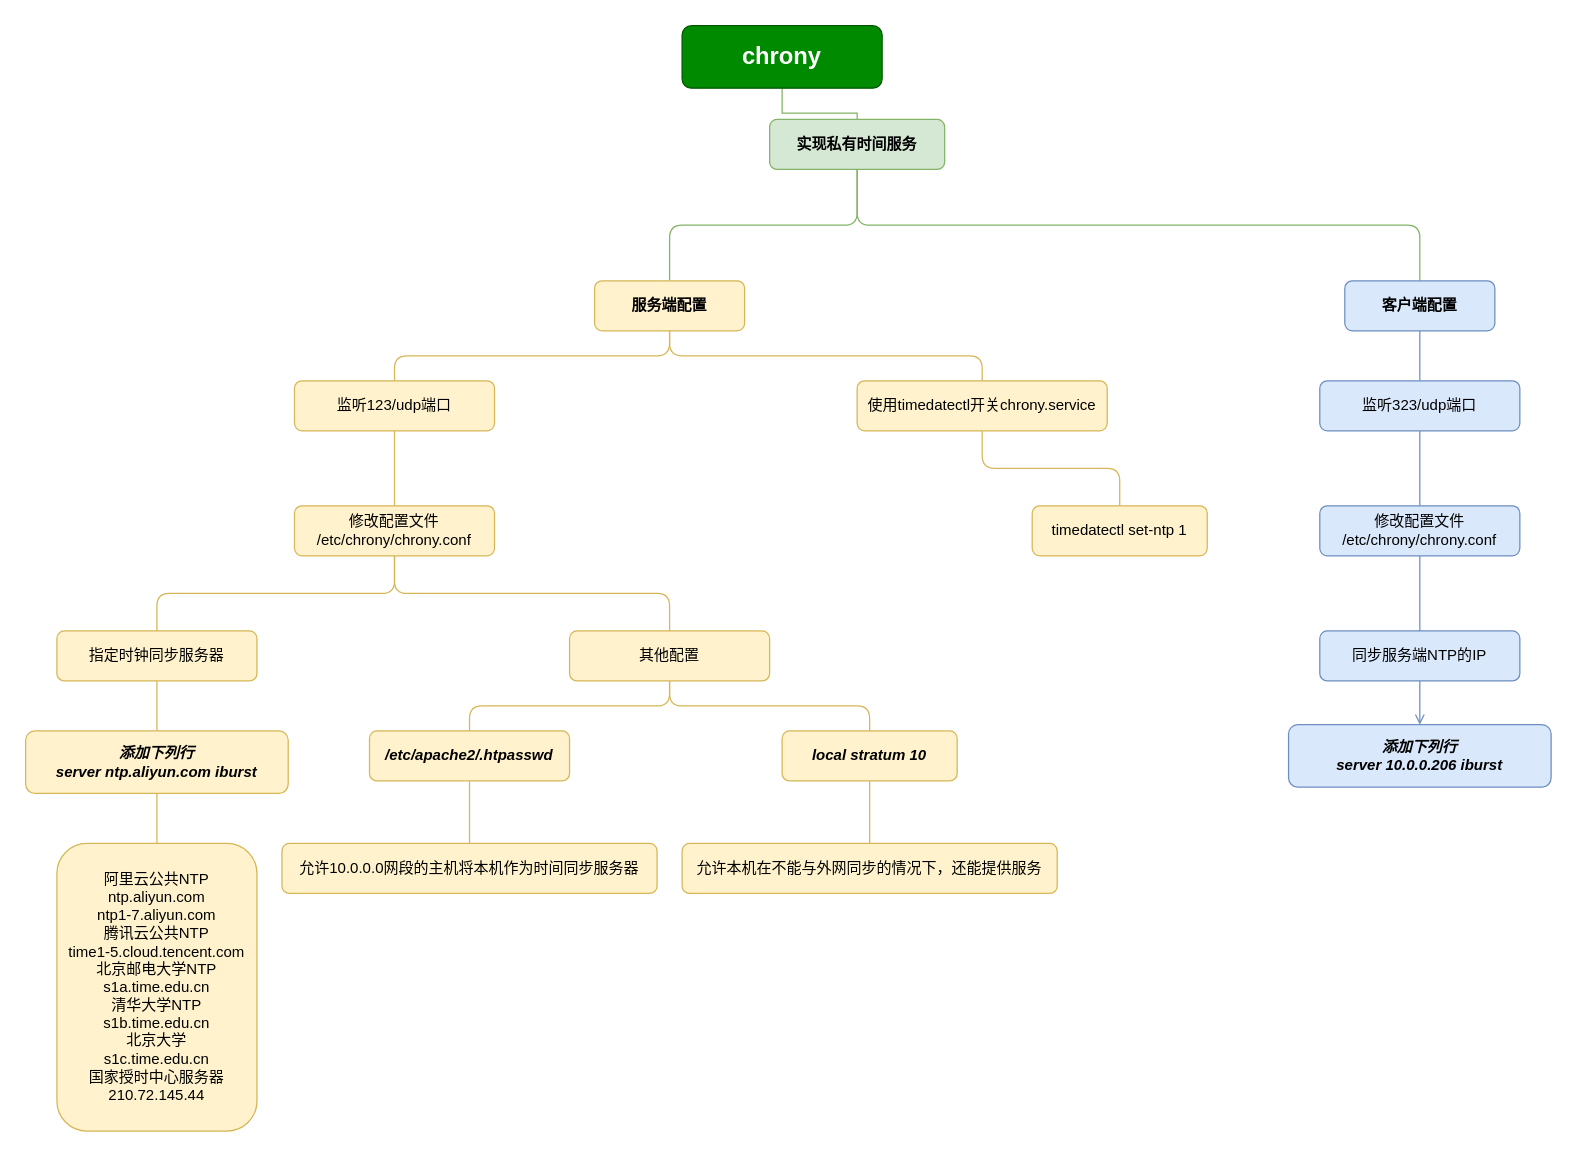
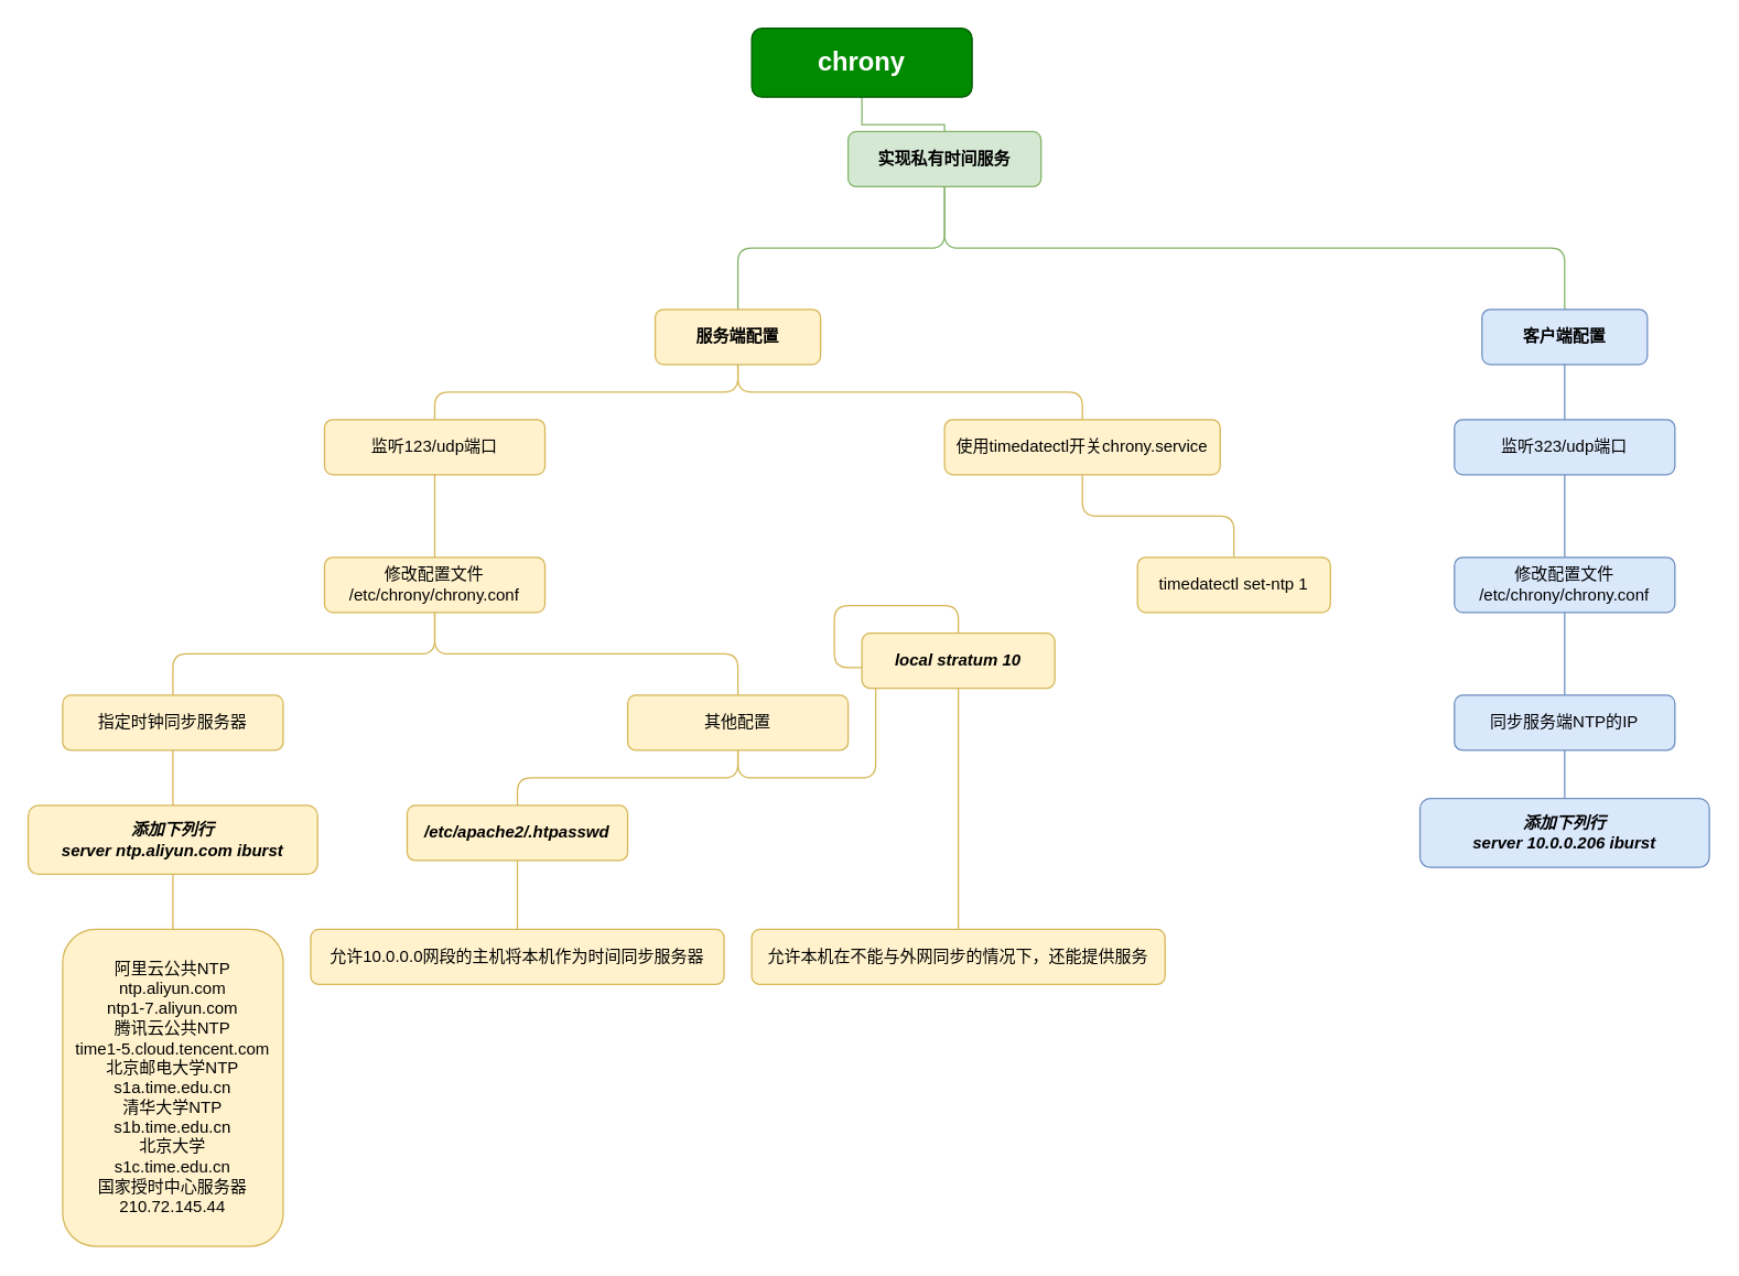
- <mxCell id="38" style="edgeStyle=orthogonalEdgeStyle;curved=0;rounded=1;orthogonalLoop=1;jettySize=auto;html=1;exitX=0.5;exitY=1;exitDx=0;exitDy=0;entryX=0.5;entryY=0;entryDx=0;entryDy=0;strokeColor=#6c8ebf;align=center;verticalAlign=middle;fontFamily=Helvetica;fontSize=11;fontColor=default;labelBackgroundColor=default;endArrow=open;endFill=0;fillColor=#dae8fc;" edge="1" parent="1" source="39" target="40"><mxGeometry relative="1" as="geometry" /></mxCell>
+ <mxCell id="38" style="edgeStyle=orthogonalEdgeStyle;curved=0;rounded=1;orthogonalLoop=1;jettySize=auto;html=1;exitX=0.5;exitY=1;exitDx=0;exitDy=0;entryX=0.5;entryY=0;entryDx=0;entryDy=0;strokeColor=#6c8ebf;align=center;verticalAlign=middle;fontFamily=Helvetica;fontSize=11;fontColor=default;labelBackgroundColor=default;endArrow=none;endFill=0;fillColor=#dae8fc;" edge="1" parent="1" source="39" target="40"><mxGeometry relative="1" as="geometry" /></mxCell>
- <mxCell id="31" value="&lt;div&gt;local stratum 10&lt;/div&gt;" style="rounded=1;whiteSpace=wrap;html=1;fillColor=#fff2cc;strokeColor=#d6b656;fontStyle=3" vertex="1" parent="1"><mxGeometry x="625" y="584" width="140" height="40" as="geometry" /></mxCell>
+ <mxCell id="31" value="&lt;div&gt;local stratum 10&lt;/div&gt;" style="rounded=1;whiteSpace=wrap;html=1;fillColor=#fff2cc;strokeColor=#d6b656;fontStyle=3" vertex="1" parent="1"><mxGeometry x="625" y="459" width="140" height="40" as="geometry" /></mxCell>
